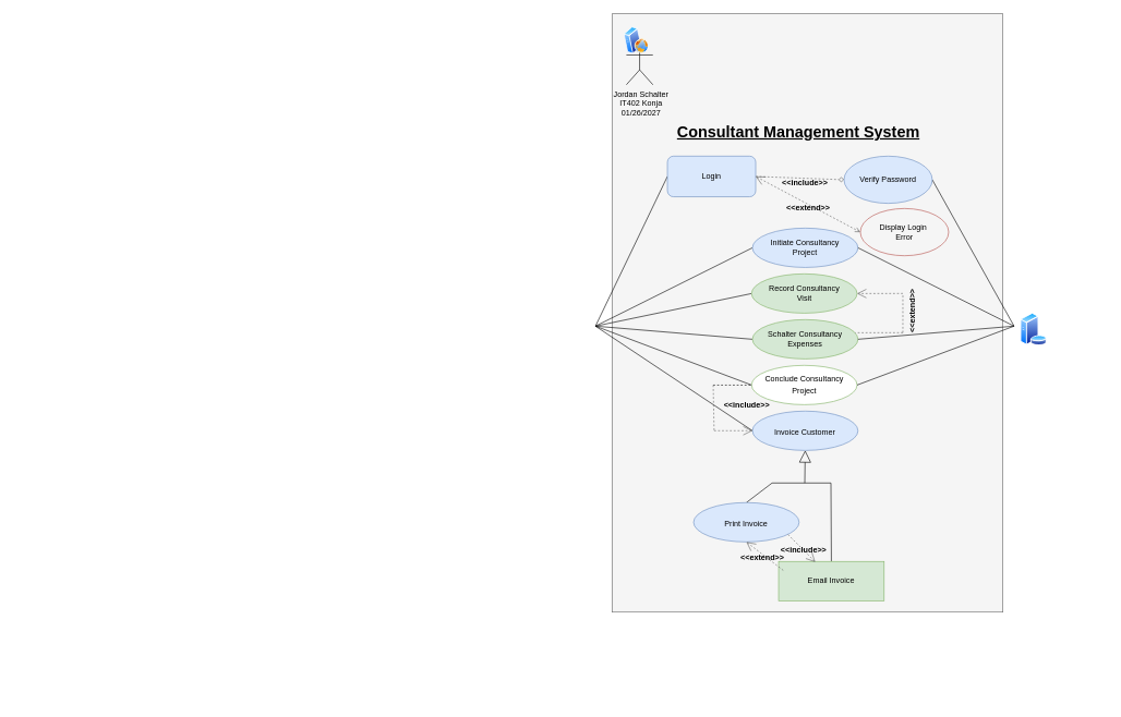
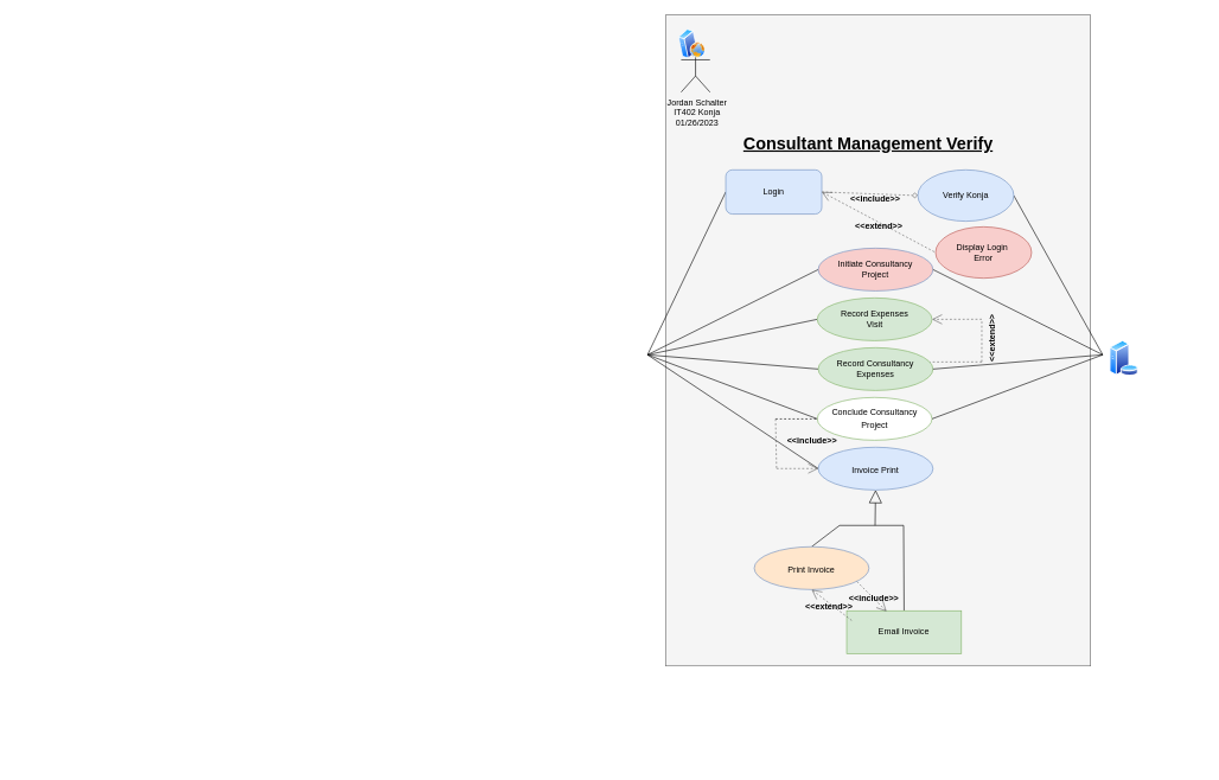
- <mxCell id="49" value="Jordan Schalter&lt;br&gt;IT402 Konja&lt;br&gt;01/26/2027" style="text;html=1;strokeColor=none;fillColor=none;align=center;verticalAlign=middle;whiteSpace=wrap;rounded=0;fontSize=12;fontFamily=Helvetica;fontColor=#000000;movable=0;resizable=0;rotatable=0;deletable=0;editable=0;connectable=0;" vertex="1" parent="3"><mxGeometry x="70" y="107.865" width="100" height="60" as="geometry" /></mxCell>
+ <mxCell id="49" value="Jordan Schalter&lt;br&gt;IT402 Konja&lt;br&gt;01/26/2023" style="text;html=1;strokeColor=none;fillColor=none;align=center;verticalAlign=middle;whiteSpace=wrap;rounded=0;fontSize=12;fontFamily=Helvetica;fontColor=#000000;movable=0;resizable=0;rotatable=0;deletable=0;editable=0;connectable=0;" vertex="1" parent="3"><mxGeometry x="70" y="107.865" width="100" height="60" as="geometry" /></mxCell>
- <mxCell id="46" value="&lt;u&gt;Consultant Management System&lt;/u&gt;" style="text;strokeColor=none;fillColor=none;html=1;fontSize=24;fontStyle=1;verticalAlign=bottom;align=center;movable=0;resizable=0;rotatable=0;deletable=0;editable=0;connectable=0;" vertex="1" parent="3"><mxGeometry x="170" y="147.865" width="380" height="50" as="geometry" /></mxCell>
+ <mxCell id="46" value="&lt;u&gt;Consultant Management Verify&lt;/u&gt;" style="text;strokeColor=none;fillColor=none;html=1;fontSize=24;fontStyle=1;verticalAlign=bottom;align=center;movable=0;resizable=0;rotatable=0;deletable=0;editable=0;connectable=0;" vertex="1" parent="3"><mxGeometry x="170" y="147.865" width="380" height="50" as="geometry" /></mxCell>
- <mxCell id="47" value="Verify Password" style="ellipse;whiteSpace=wrap;html=1;fillColor=#dae8fc;strokeColor=#6c8ebf;movable=0;resizable=0;rotatable=0;deletable=0;editable=0;connectable=0;" vertex="1" parent="3"><mxGeometry x="430.0" y="217.745" width="135" height="72.258" as="geometry" /></mxCell>
+ <mxCell id="47" value="Verify Konja" style="ellipse;whiteSpace=wrap;html=1;fillColor=#dae8fc;strokeColor=#6c8ebf;movable=0;resizable=0;rotatable=0;deletable=0;editable=0;connectable=0;" vertex="1" parent="3"><mxGeometry x="430.0" y="217.745" width="135" height="72.258" as="geometry" /></mxCell>
- <mxCell id="30" value="&lt;font data-font-src=&quot;https://fonts.googleapis.com/css?family=Architects+Daughter&quot; style=&quot;font-size: 12px;&quot;&gt;&lt;b style=&quot;font-size: 12px;&quot;&gt;&amp;lt;&amp;lt;extend&amp;gt;&amp;gt;&lt;/b&gt;&lt;/font&gt;" style="edgeStyle=none;html=1;startArrow=open;endArrow=open;startSize=12;verticalAlign=bottom;dashed=1;labelBackgroundColor=none;rounded=0;entryX=0;entryY=0.5;entryDx=0;entryDy=0;exitX=1;exitY=0.5;exitDx=0;exitDy=0;fillColor=#f5f5f5;strokeColor=#666666;align=center;fontSize=12;horizontal=1;movable=0;resizable=0;rotatable=0;deletable=0;editable=0;connectable=0;" edge="1" parent="13" source="29" target="28"><mxGeometry x="0.074" y="-13" width="160" relative="1" as="geometry"><mxPoint x="268.11" y="85.512" as="sourcePoint" /><mxPoint x="506.25" y="98.065" as="targetPoint" /><mxPoint as="offset" /></mxGeometry></mxCell>
+ <mxCell id="30" value="&lt;font data-font-src=&quot;https://fonts.googleapis.com/css?family=Architects+Daughter&quot; style=&quot;font-size: 12px;&quot;&gt;&lt;b style=&quot;font-size: 12px;&quot;&gt;&amp;lt;&amp;lt;extend&amp;gt;&amp;gt;&lt;/b&gt;&lt;/font&gt;" style="edgeStyle=none;html=1;startArrow=open;endArrow=none;startSize=12;verticalAlign=bottom;dashed=1;labelBackgroundColor=none;rounded=0;entryX=0;entryY=0.5;entryDx=0;entryDy=0;exitX=1;exitY=0.5;exitDx=0;exitDy=0;fillColor=#f5f5f5;strokeColor=#666666;align=center;fontSize=12;horizontal=1;movable=0;resizable=0;rotatable=0;deletable=0;editable=0;connectable=0;" edge="1" parent="13" source="29" target="28"><mxGeometry x="0.074" y="-13" width="160" relative="1" as="geometry"><mxPoint x="268.11" y="85.512" as="sourcePoint" /><mxPoint x="506.25" y="98.065" as="targetPoint" /><mxPoint as="offset" /></mxGeometry></mxCell>
- <mxCell id="28" value="Display Login&amp;nbsp;&lt;br&gt;Error" style="ellipse;whiteSpace=wrap;html=1;fillColor=#f5f5f5;strokeColor=#b85450;movable=0;resizable=0;rotatable=0;deletable=0;editable=0;connectable=0;" vertex="1" parent="27"><mxGeometry x="-60" y="75.061" width="135" height="72.258" as="geometry" /></mxCell>
+ <mxCell id="28" value="Display Login&amp;nbsp;&lt;br&gt;Error" style="ellipse;whiteSpace=wrap;html=1;fillColor=#f8cecc;strokeColor=#b85450;movable=0;resizable=0;rotatable=0;deletable=0;editable=0;connectable=0;" vertex="1" parent="27"><mxGeometry x="-60" y="75.061" width="135" height="72.258" as="geometry" /></mxCell>
- <mxCell id="12" value="Initiate Consultancy &lt;br&gt;Project" style="ellipse;whiteSpace=wrap;html=1;fillColor=#dae8fc;strokeColor=#6c8ebf;movable=0;resizable=0;rotatable=0;deletable=0;editable=0;connectable=0;" vertex="1" parent="11"><mxGeometry x="200.001" y="170.0" width="161.379" height="60.2" as="geometry" /></mxCell>
+ <mxCell id="12" value="Initiate Consultancy &lt;br&gt;Project" style="ellipse;whiteSpace=wrap;html=1;fillColor=#f8cecc;strokeColor=#6c8ebf;movable=0;resizable=0;rotatable=0;deletable=0;editable=0;connectable=0;" vertex="1" parent="11"><mxGeometry x="200.001" y="170.0" width="161.379" height="60.2" as="geometry" /></mxCell>
- <mxCell id="15" value="Record Consultancy &lt;br&gt;Visit" style="ellipse;whiteSpace=wrap;html=1;fillColor=#d5e8d4;strokeColor=#82b366;movable=0;resizable=0;rotatable=0;deletable=0;editable=0;connectable=0;" vertex="1" parent="13"><mxGeometry x="198.621" y="240.0" width="161.379" height="60.2" as="geometry" /></mxCell>
+ <mxCell id="15" value="Record Expenses &lt;br&gt;Visit" style="ellipse;whiteSpace=wrap;html=1;fillColor=#d5e8d4;strokeColor=#82b366;movable=0;resizable=0;rotatable=0;deletable=0;editable=0;connectable=0;" vertex="1" parent="13"><mxGeometry x="198.621" y="240.0" width="161.379" height="60.2" as="geometry" /></mxCell>
- <mxCell id="9" value="Schalter Consultancy Expenses" style="ellipse;whiteSpace=wrap;html=1;fillColor=#d5e8d4;strokeColor=#82b366;movable=0;resizable=0;rotatable=0;deletable=0;editable=0;connectable=0;" vertex="1" parent="5"><mxGeometry x="240.001" y="165.4" width="161.379" height="60.2" as="geometry" /></mxCell>
+ <mxCell id="9" value="Record Consultancy Expenses" style="ellipse;whiteSpace=wrap;html=1;fillColor=#d5e8d4;strokeColor=#82b366;movable=0;resizable=0;rotatable=0;deletable=0;editable=0;connectable=0;" vertex="1" parent="5"><mxGeometry x="240.001" y="165.4" width="161.379" height="60.2" as="geometry" /></mxCell>
- <mxCell id="10" value="&lt;span style=&quot;border-color: var(--border-color); box-sizing: border-box;&quot; role=&quot;presentation&quot;&gt;Invoice Customer&lt;/span&gt;&lt;span style=&quot;border-color: var(--border-color); text-align: left; box-sizing: border-box; font-weight: bolder; color: rgb(52, 58, 64); font-family: -apple-system, BlinkMacSystemFont, &amp;quot;Segoe UI&amp;quot;, Roboto, &amp;quot;Helvetica Neue&amp;quot;, Arial, &amp;quot;Noto Sans&amp;quot;, &amp;quot;Liberation Sans&amp;quot;, sans-serif, &amp;quot;Apple Color Emoji&amp;quot;, &amp;quot;Segoe UI Emoji&amp;quot;, &amp;quot;Segoe UI Symbol&amp;quot;, &amp;quot;Noto Color Emoji&amp;quot;; font-size: 15px; background-color: rgb(255, 255, 255);&quot;&gt;&lt;/span&gt;" style="ellipse;whiteSpace=wrap;html=1;fillColor=#dae8fc;strokeColor=#6c8ebf;movable=0;resizable=0;rotatable=0;deletable=0;editable=0;connectable=0;" vertex="1" parent="5"><mxGeometry x="240.001" y="305.4" width="161.379" height="60.2" as="geometry" /></mxCell>
+ <mxCell id="10" value="&lt;span style=&quot;border-color: var(--border-color); box-sizing: border-box;&quot; role=&quot;presentation&quot;&gt;Invoice Print&lt;/span&gt;&lt;span style=&quot;border-color: var(--border-color); text-align: left; box-sizing: border-box; font-weight: bolder; color: rgb(52, 58, 64); font-family: -apple-system, BlinkMacSystemFont, &amp;quot;Segoe UI&amp;quot;, Roboto, &amp;quot;Helvetica Neue&amp;quot;, Arial, &amp;quot;Noto Sans&amp;quot;, &amp;quot;Liberation Sans&amp;quot;, sans-serif, &amp;quot;Apple Color Emoji&amp;quot;, &amp;quot;Segoe UI Emoji&amp;quot;, &amp;quot;Segoe UI Symbol&amp;quot;, &amp;quot;Noto Color Emoji&amp;quot;; font-size: 15px; background-color: rgb(255, 255, 255);&quot;&gt;&lt;/span&gt;" style="ellipse;whiteSpace=wrap;html=1;fillColor=#dae8fc;strokeColor=#6c8ebf;movable=0;resizable=0;rotatable=0;deletable=0;editable=0;connectable=0;" vertex="1" parent="5"><mxGeometry x="240.001" y="305.4" width="161.379" height="60.2" as="geometry" /></mxCell>
- <mxCell id="43" value="&lt;span style=&quot;border-color: var(--border-color); box-sizing: border-box;&quot; role=&quot;presentation&quot;&gt;Print Invoice&lt;/span&gt;&lt;span style=&quot;border-color: var(--border-color); text-align: left; box-sizing: border-box; font-weight: bolder; color: rgb(52, 58, 64); font-family: -apple-system, BlinkMacSystemFont, &amp;quot;Segoe UI&amp;quot;, Roboto, &amp;quot;Helvetica Neue&amp;quot;, Arial, &amp;quot;Noto Sans&amp;quot;, &amp;quot;Liberation Sans&amp;quot;, sans-serif, &amp;quot;Apple Color Emoji&amp;quot;, &amp;quot;Segoe UI Emoji&amp;quot;, &amp;quot;Segoe UI Symbol&amp;quot;, &amp;quot;Noto Color Emoji&amp;quot;; font-size: 15px; background-color: rgb(255, 255, 255);&quot;&gt;&lt;/span&gt;" style="ellipse;whiteSpace=wrap;html=1;fillColor=#dae8fc;strokeColor=#6c8ebf;movable=0;resizable=0;rotatable=0;deletable=0;editable=0;connectable=0;" vertex="1" parent="3"><mxGeometry x="200.001" y="747.865" width="161.379" height="60.2" as="geometry" /></mxCell>
+ <mxCell id="43" value="&lt;span style=&quot;border-color: var(--border-color); box-sizing: border-box;&quot; role=&quot;presentation&quot;&gt;Print Invoice&lt;/span&gt;&lt;span style=&quot;border-color: var(--border-color); text-align: left; box-sizing: border-box; font-weight: bolder; color: rgb(52, 58, 64); font-family: -apple-system, BlinkMacSystemFont, &amp;quot;Segoe UI&amp;quot;, Roboto, &amp;quot;Helvetica Neue&amp;quot;, Arial, &amp;quot;Noto Sans&amp;quot;, &amp;quot;Liberation Sans&amp;quot;, sans-serif, &amp;quot;Apple Color Emoji&amp;quot;, &amp;quot;Segoe UI Emoji&amp;quot;, &amp;quot;Segoe UI Symbol&amp;quot;, &amp;quot;Noto Color Emoji&amp;quot;; font-size: 15px; background-color: rgb(255, 255, 255);&quot;&gt;&lt;/span&gt;" style="ellipse;whiteSpace=wrap;html=1;fillColor=#ffe6cc;strokeColor=#6c8ebf;movable=0;resizable=0;rotatable=0;deletable=0;editable=0;connectable=0;" vertex="1" parent="3"><mxGeometry x="200.001" y="747.865" width="161.379" height="60.2" as="geometry" /></mxCell>
